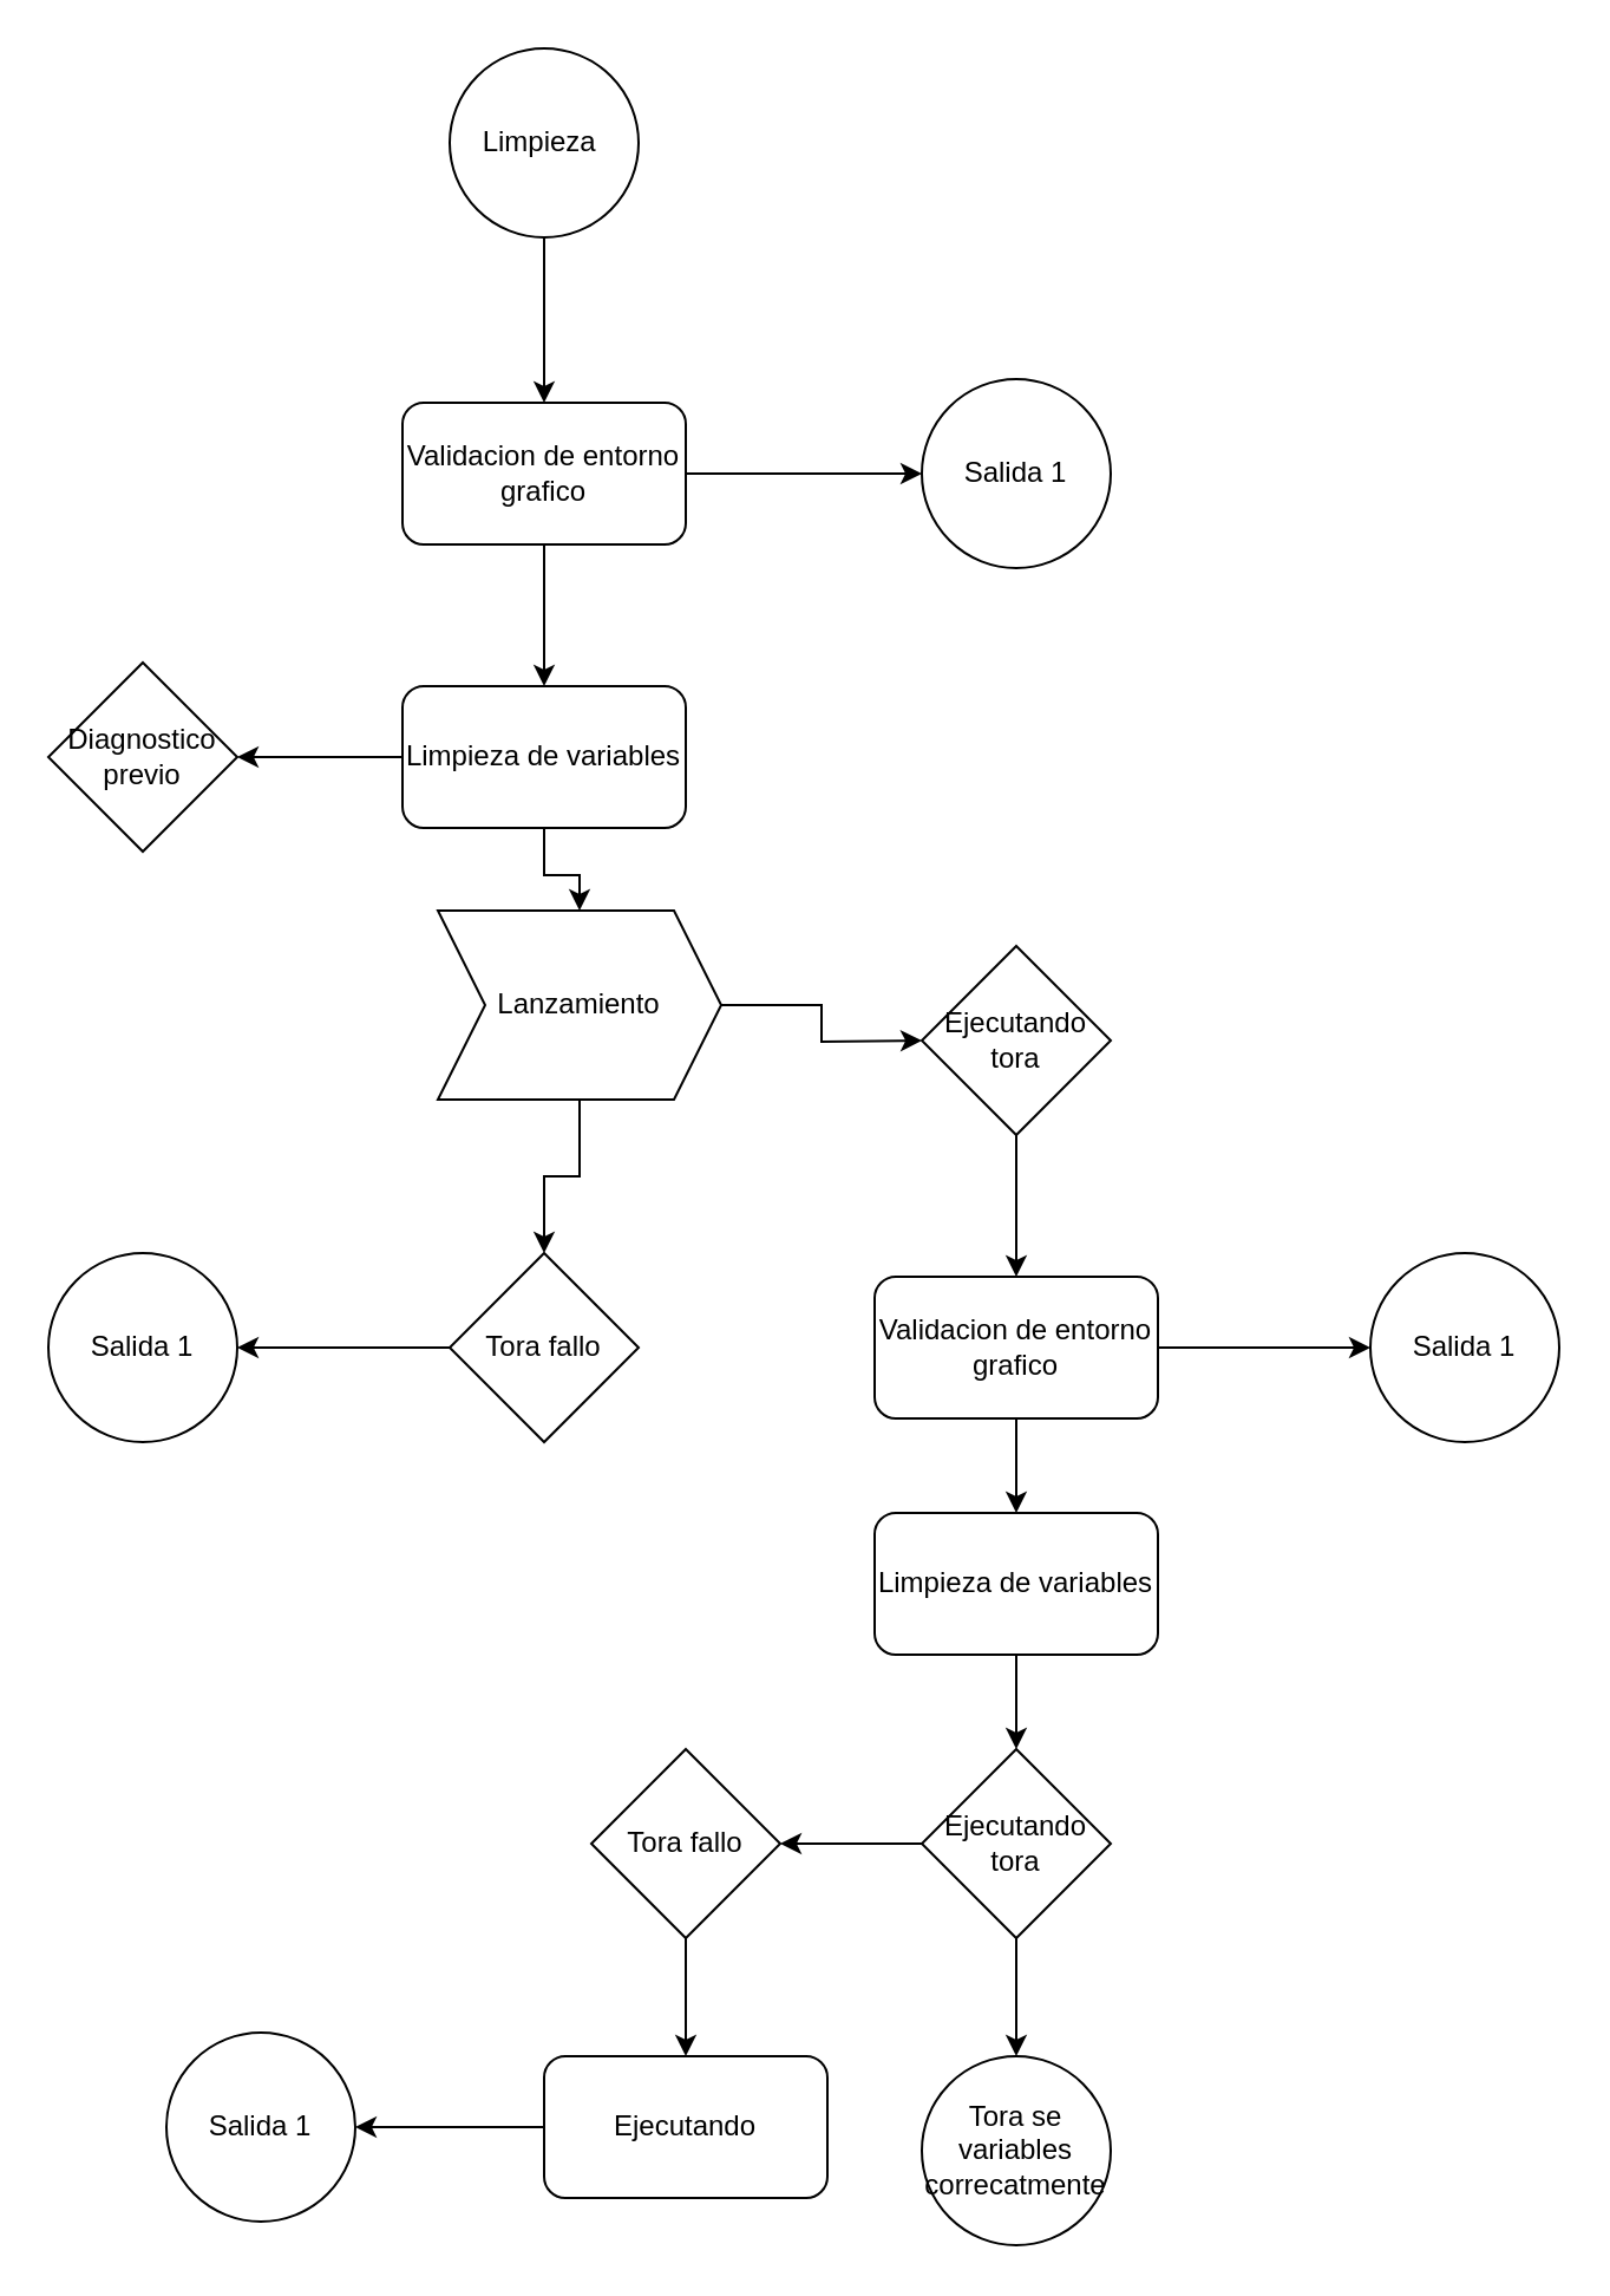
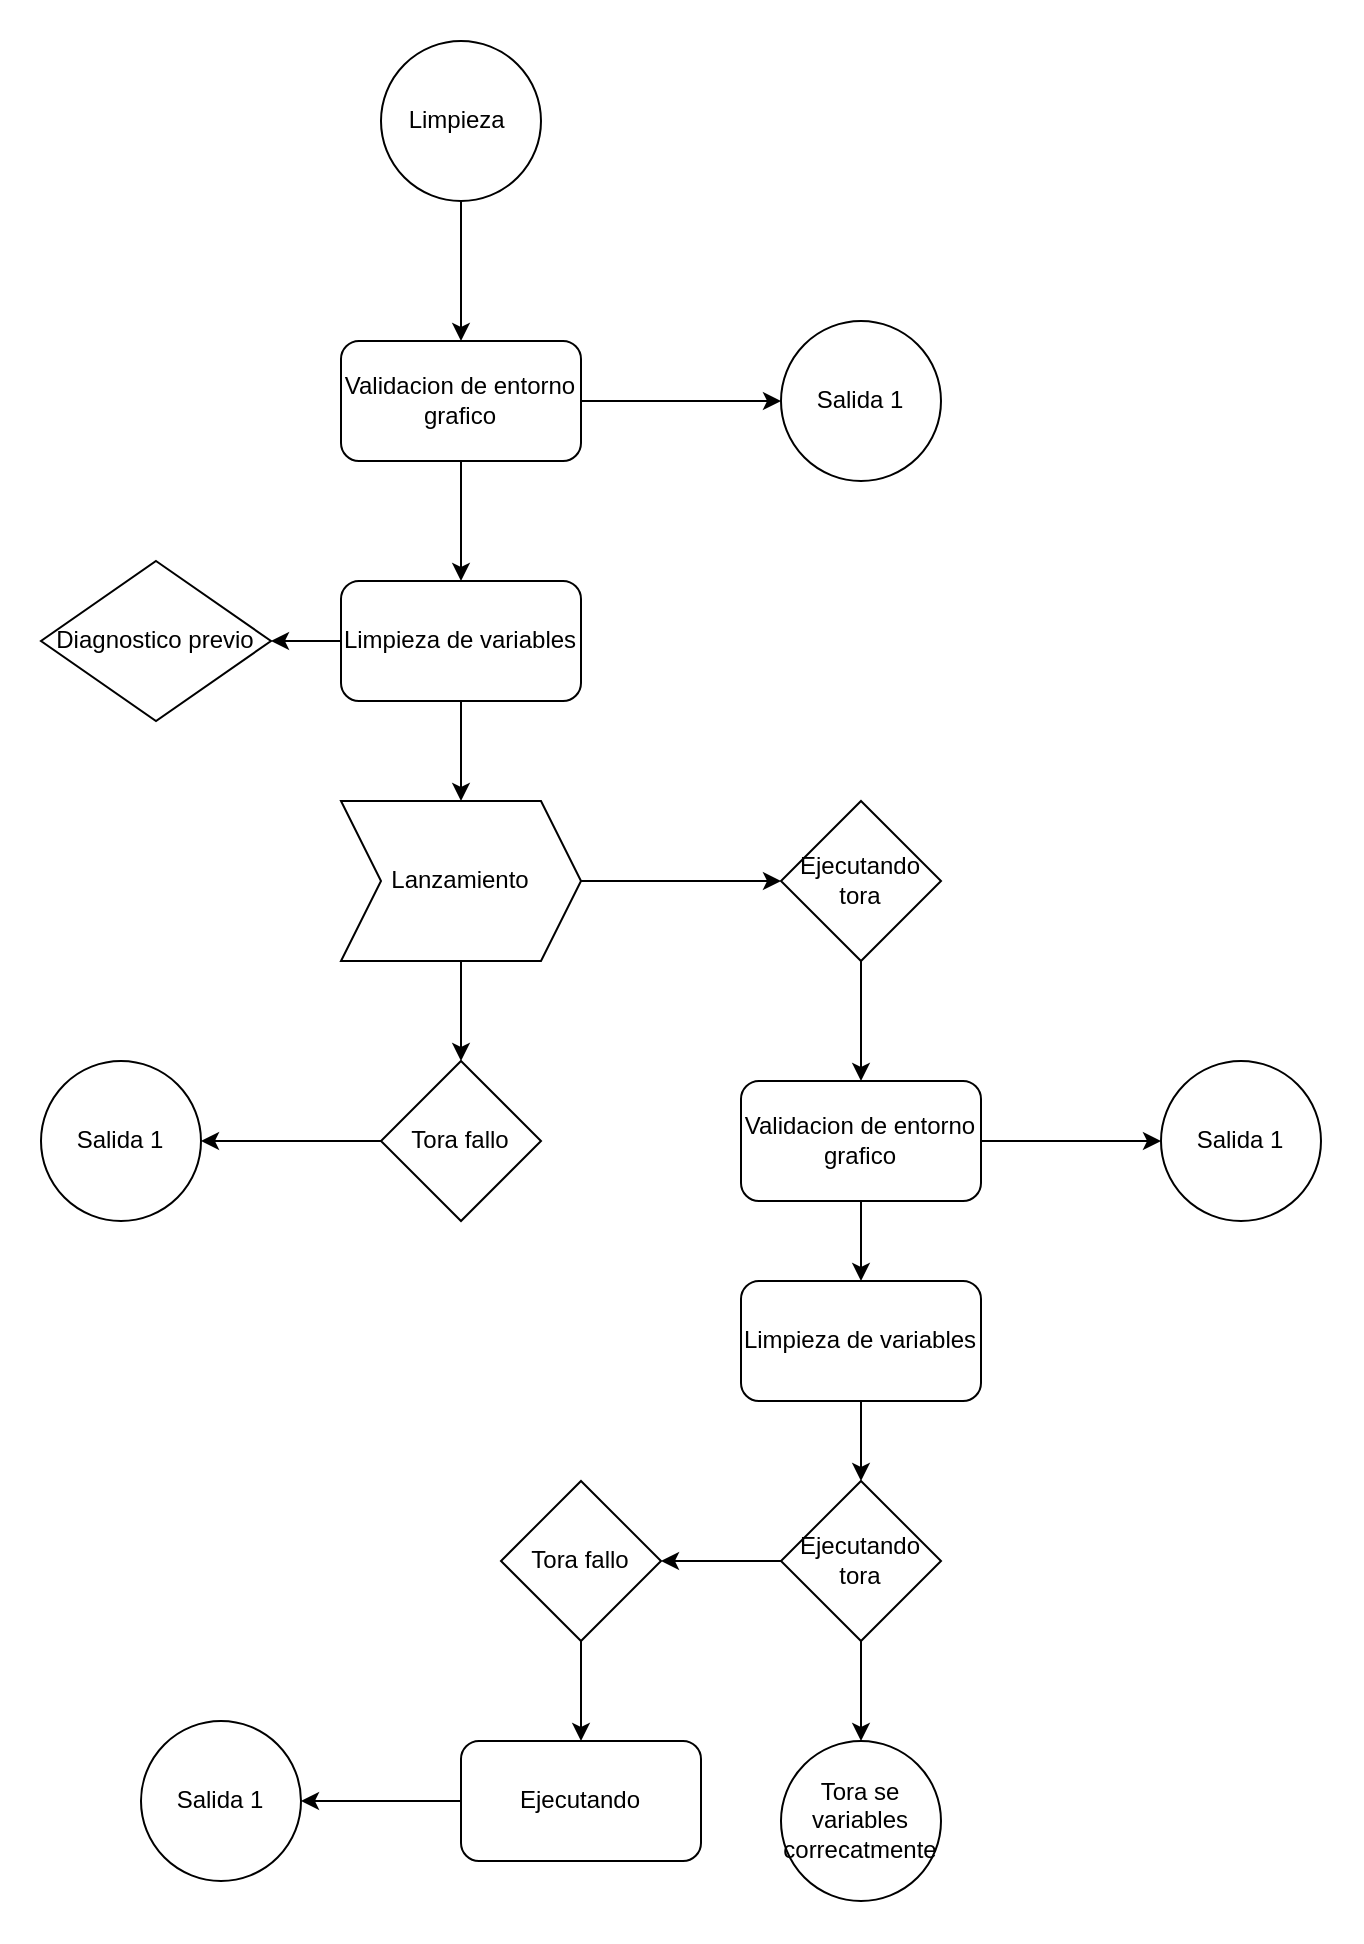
- <mxCell id="10" value="Diagnostico previo" style="rhombus;whiteSpace=wrap;html=1;" vertex="1" parent="1"><mxGeometry x="20" y="280" width="80" height="80" as="geometry" /></mxCell>
+ <mxCell id="10" value="Diagnostico previo" style="rhombus;whiteSpace=wrap;html=1;" vertex="1" parent="1"><mxGeometry x="20" y="280" width="115" height="80" as="geometry" /></mxCell>
- <mxCell id="13" value="Lanzamiento" style="shape=step;perimeter=stepPerimeter;whiteSpace=wrap;html=1;fixedSize=1;" vertex="1" parent="1"><mxGeometry x="185" y="385" width="120" height="80" as="geometry" /></mxCell>
+ <mxCell id="13" value="Lanzamiento" style="shape=step;perimeter=stepPerimeter;whiteSpace=wrap;html=1;fixedSize=1;" vertex="1" parent="1"><mxGeometry x="170" y="400" width="120" height="80" as="geometry" /></mxCell>
